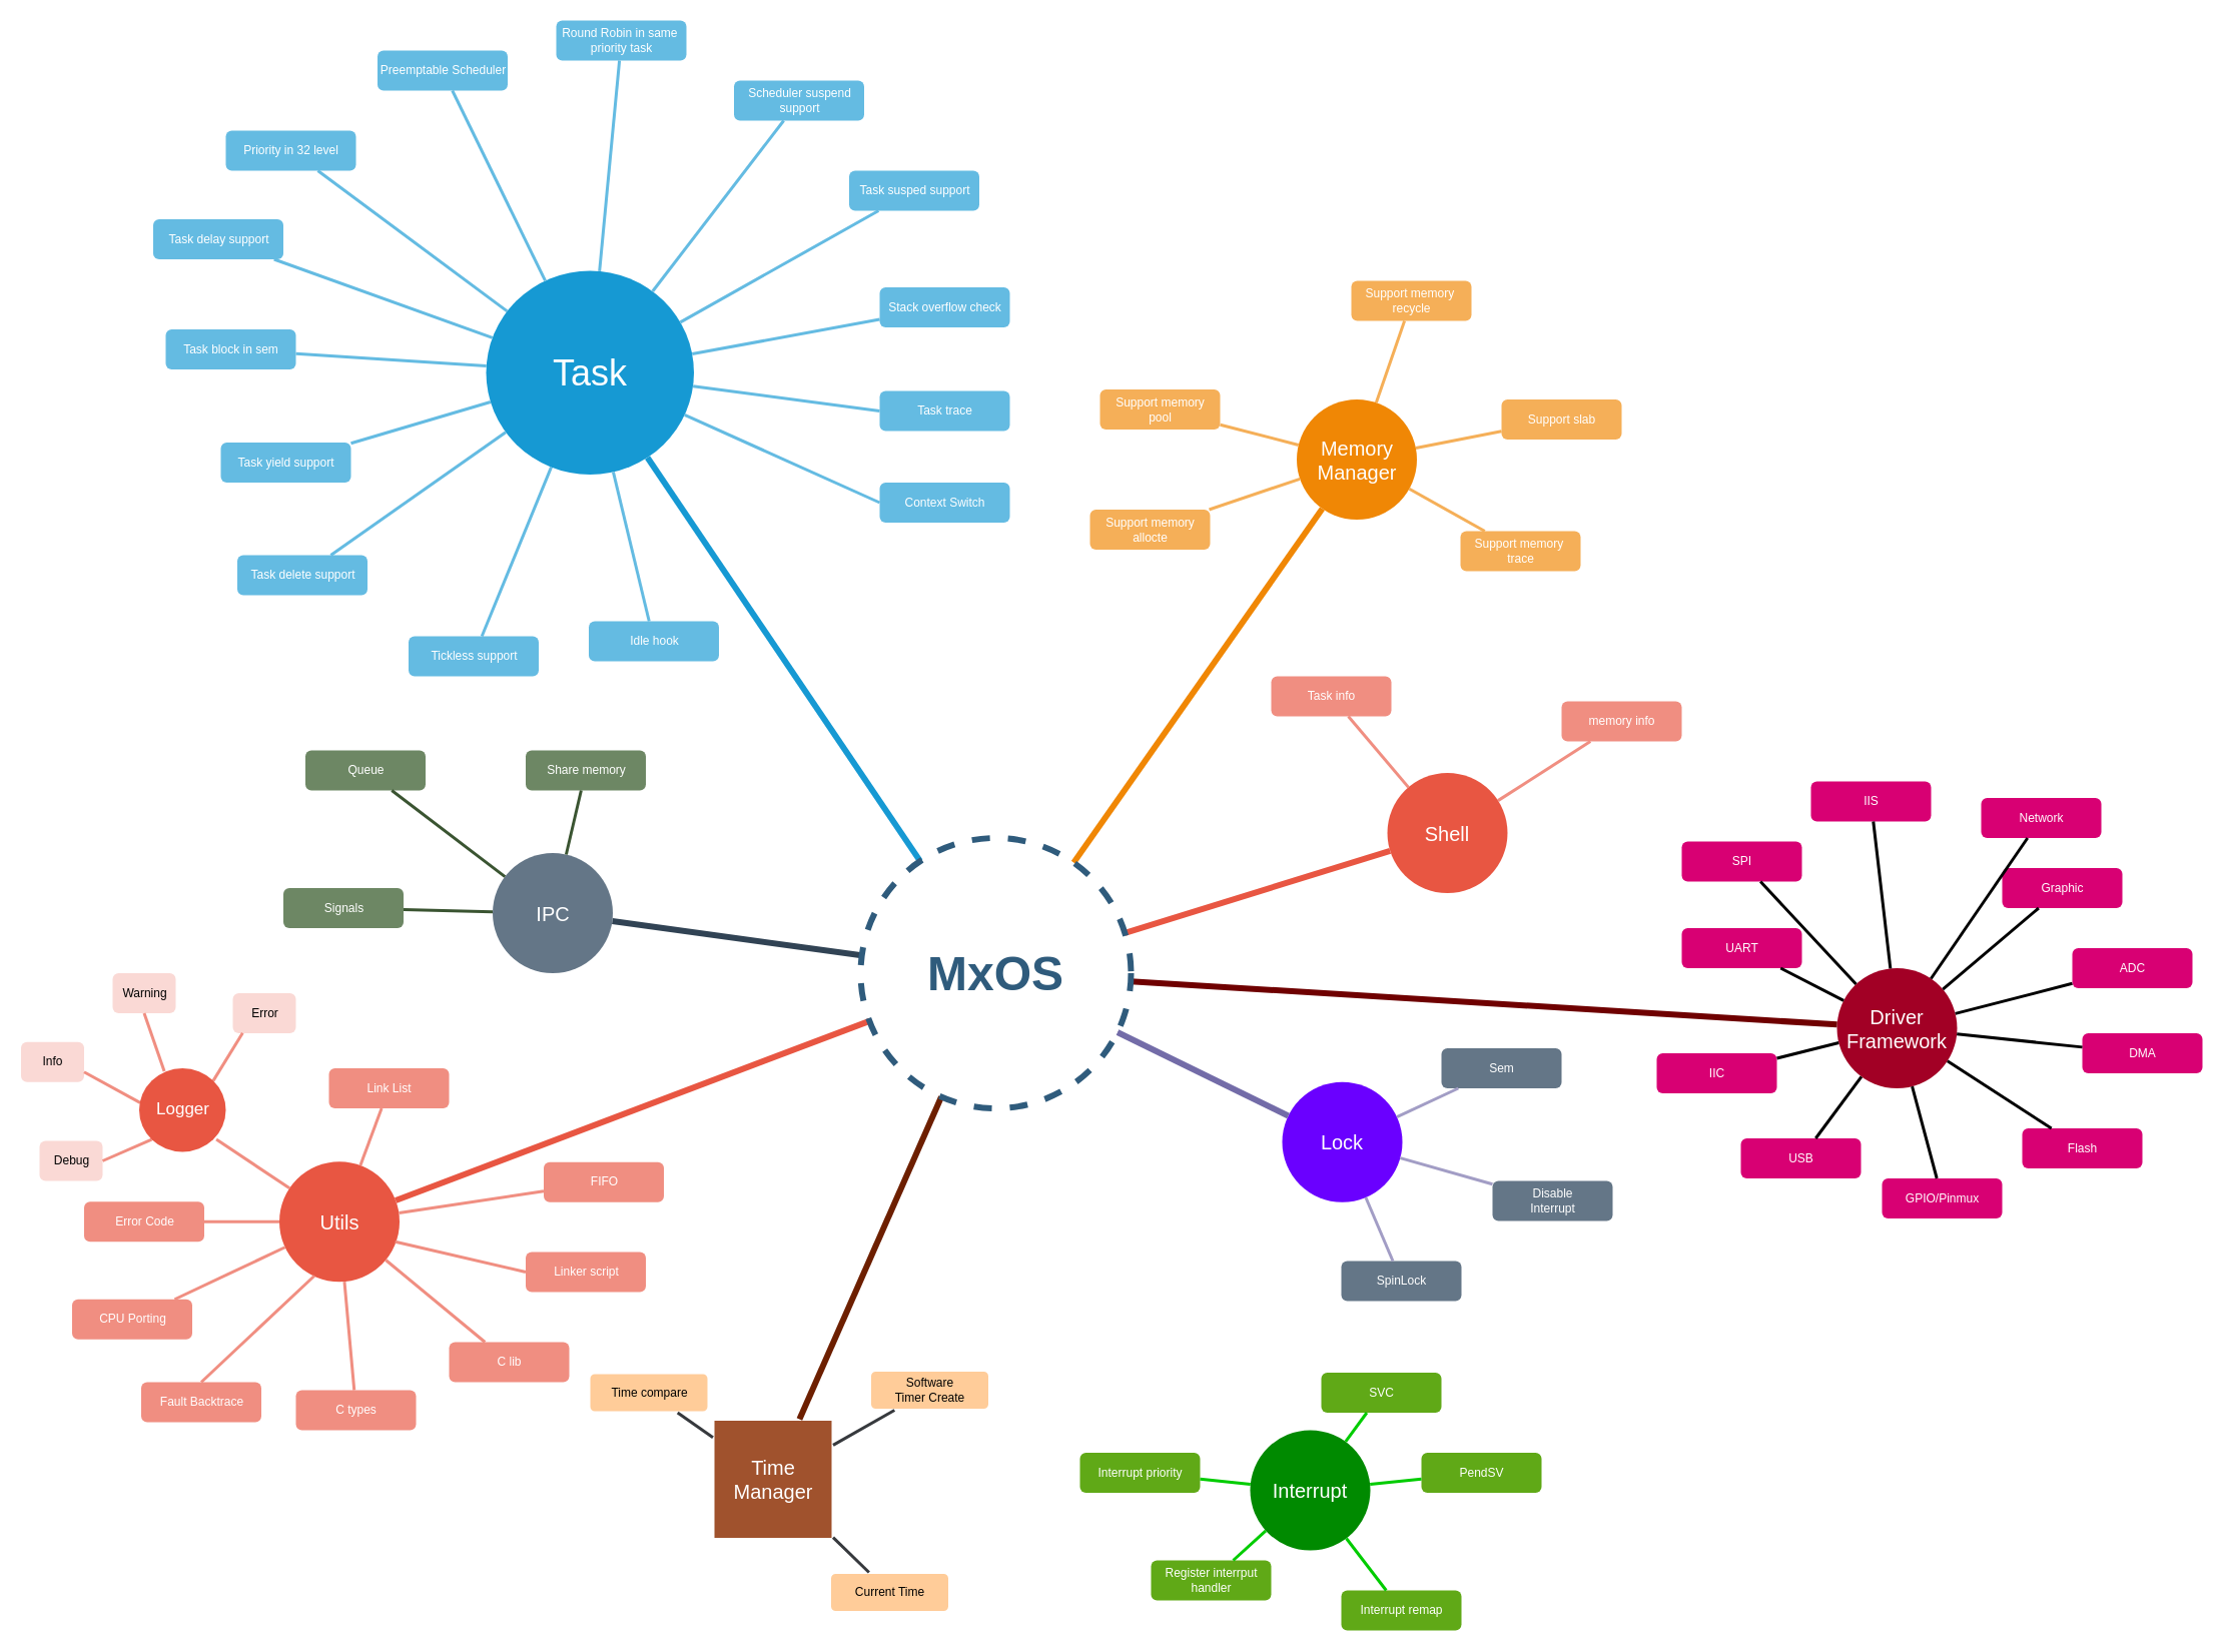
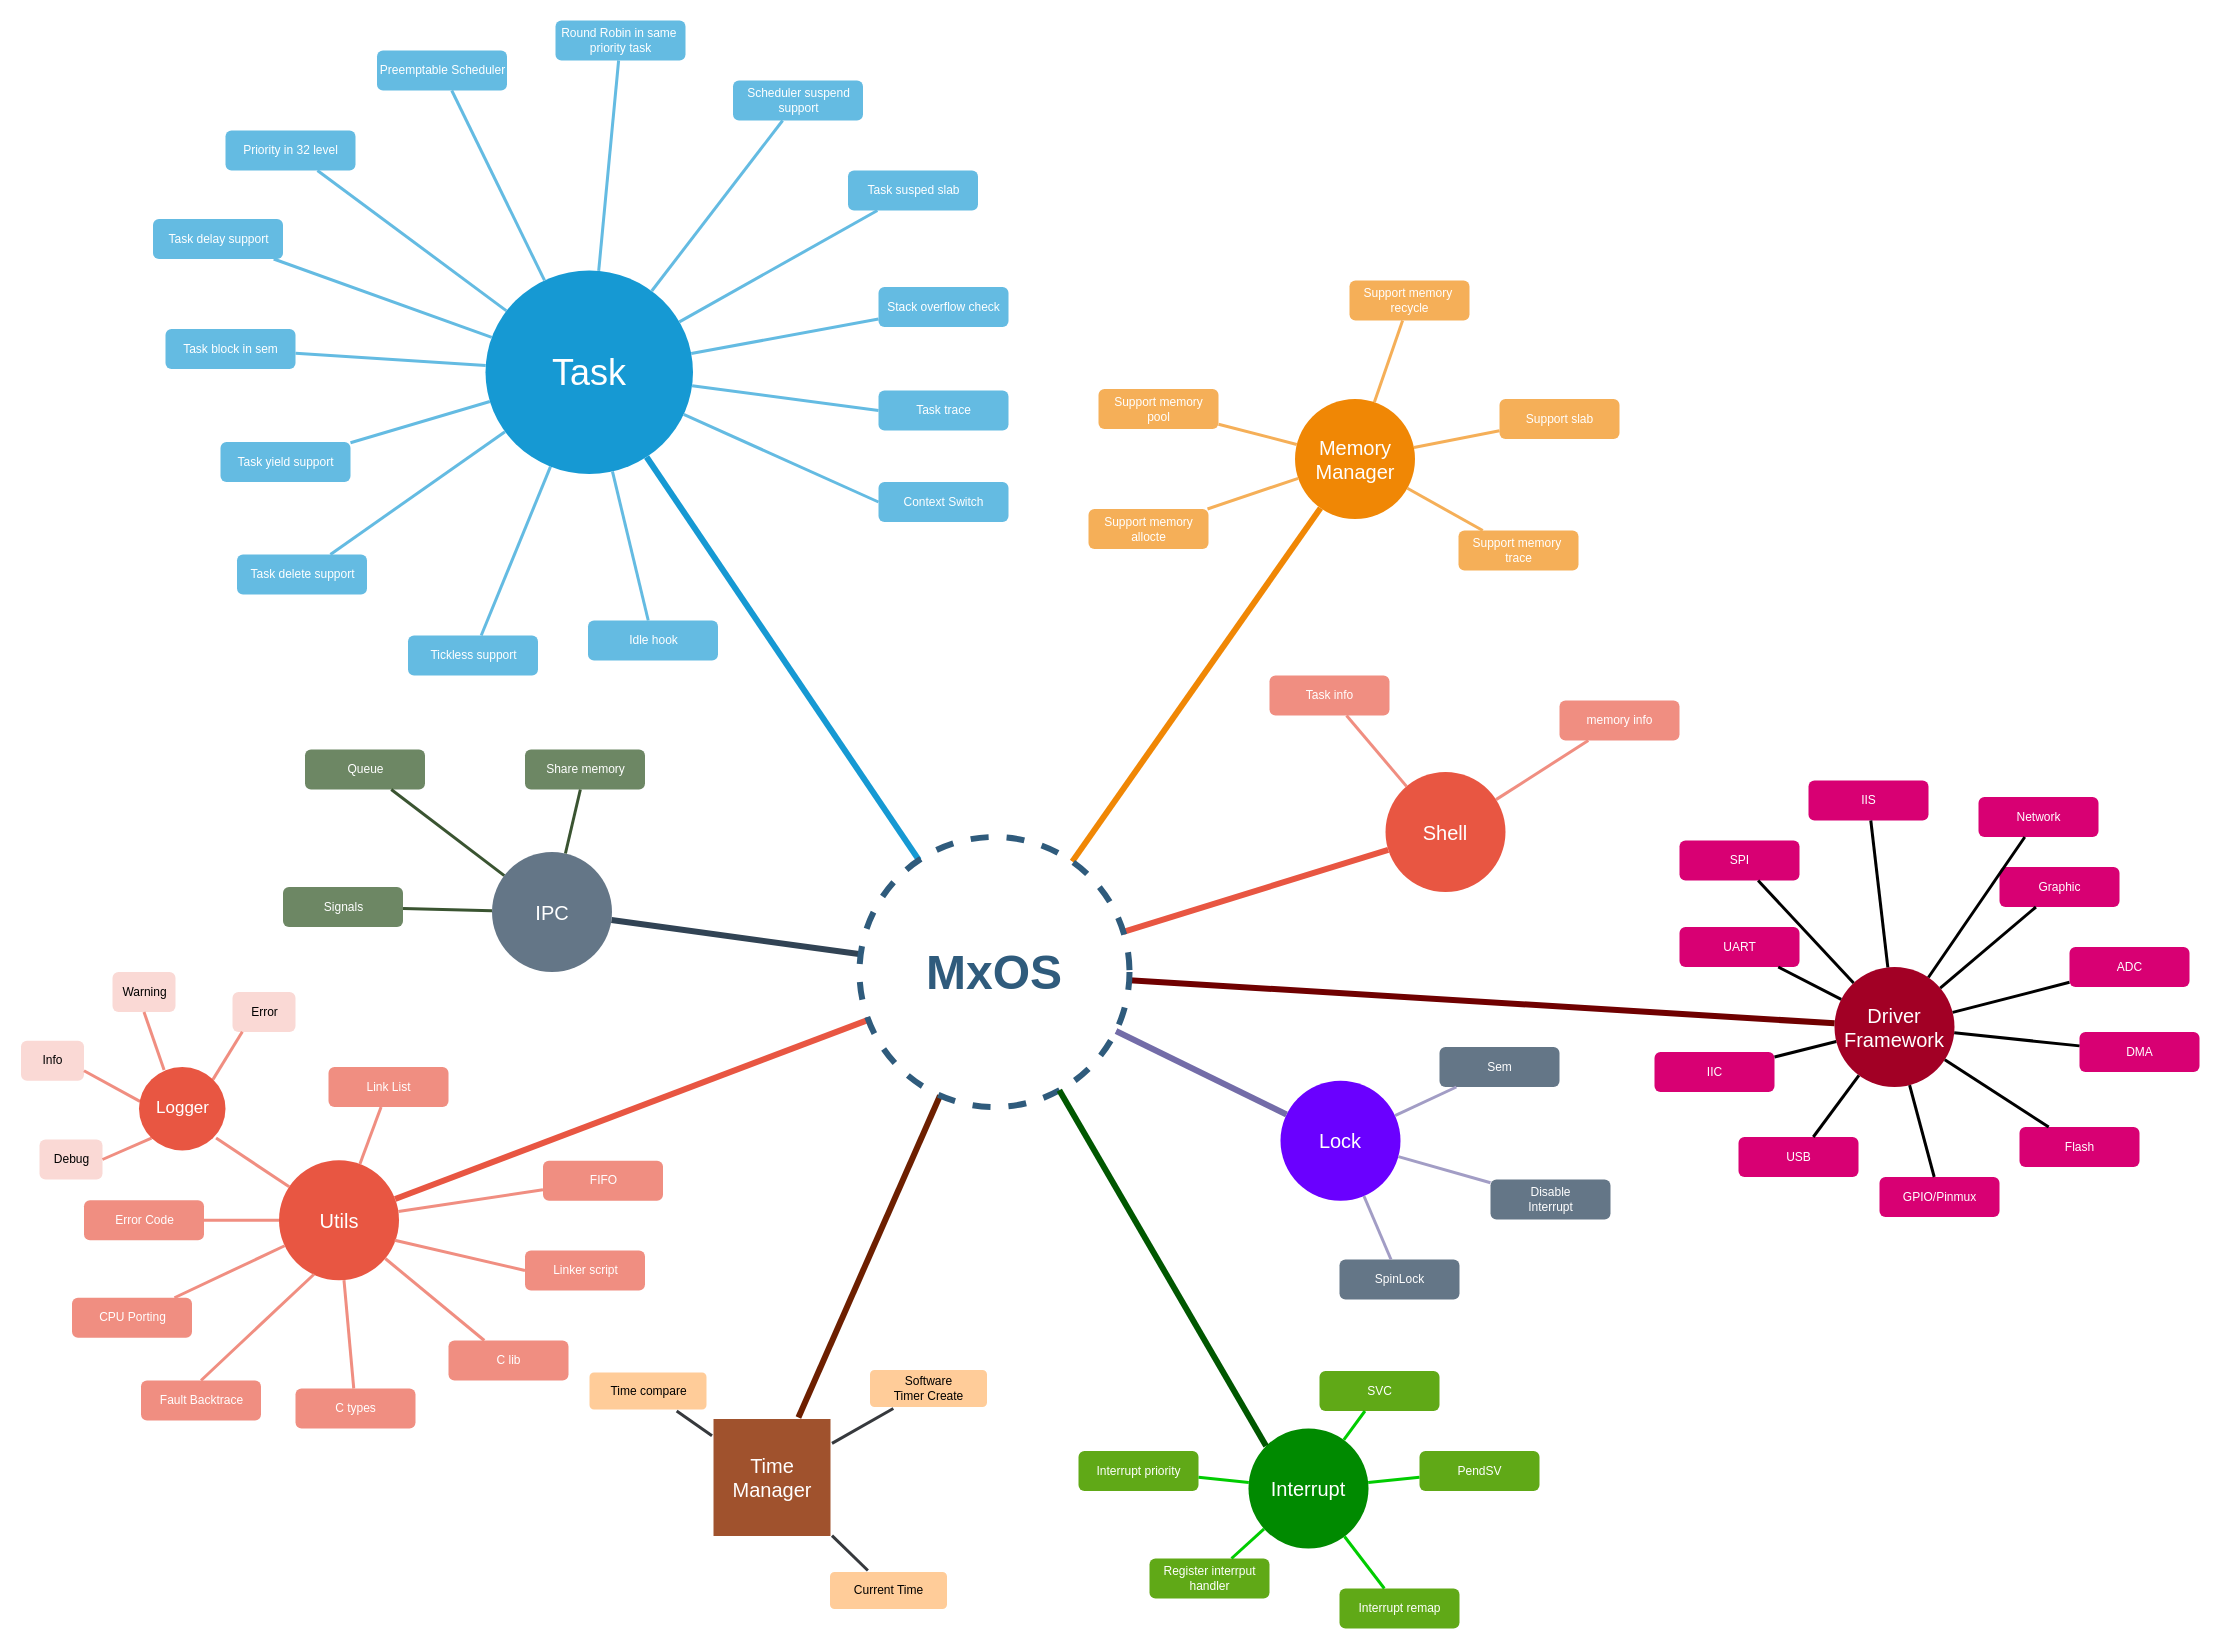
- <mxCell id="27" value="Task susped support" style="rounded=1;fillColor=#64BBE2;strokeColor=none;strokeWidth=3;shadow=0;html=1;fontColor=#FFFFFF;" parent="1" vertex="1"><mxGeometry x="847.5" y="170" width="130" height="40" as="geometry" /></mxCell>
+ <mxCell id="27" value="Task susped slab" style="rounded=1;fillColor=#64BBE2;strokeColor=none;strokeWidth=3;shadow=0;html=1;fontColor=#FFFFFF;" parent="1" vertex="1"><mxGeometry x="847.5" y="170" width="130" height="40" as="geometry" /></mxCell>
+ <mxCell id="122" style="endArrow=none;strokeWidth=6;strokeColor=#005700;html=1;exitX=0.74;exitY=0.938;exitDx=0;exitDy=0;exitPerimeter=0;entryX=0;entryY=0;entryDx=0;entryDy=0;fillColor=#008a00;" parent="1" source="100" target="111" edge="1"><mxGeometry relative="1" as="geometry"><mxPoint x="1118.645" y="1052.785" as="sourcePoint" /><mxPoint x="1628.057" y="1369.802" as="targetPoint" /></mxGeometry></mxCell>
